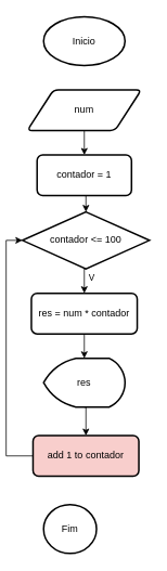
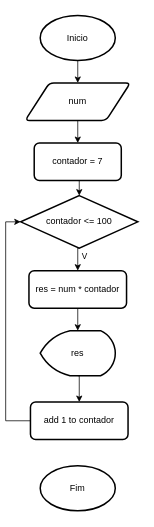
+ <mxCell id="2" style="edgeStyle=orthogonalEdgeStyle;rounded=0;orthogonalLoop=1;jettySize=auto;html=1;exitX=0.5;exitY=1;exitDx=0;exitDy=0;exitPerimeter=0;entryX=0.5;entryY=0;entryDx=0;entryDy=0;" parent="1" source="3" target="17" edge="1"><mxGeometry relative="1" as="geometry"><mxPoint x="94.6" y="112" as="targetPoint" /></mxGeometry></mxCell>
- <mxCell id="6" value="contador = 1" style="rounded=1;whiteSpace=wrap;html=1;absoluteArcSize=1;arcSize=14;strokeWidth=2;" parent="1" vertex="1"><mxGeometry x="38" y="190" width="116" height="50" as="geometry" /></mxCell>
+ <mxCell id="6" value="contador = 7" style="rounded=1;whiteSpace=wrap;html=1;absoluteArcSize=1;arcSize=14;strokeWidth=2;" parent="1" vertex="1"><mxGeometry x="38" y="190" width="116" height="50" as="geometry" /></mxCell>
- <mxCell id="13" value="add 1 to contador" style="rounded=1;whiteSpace=wrap;html=1;absoluteArcSize=1;arcSize=14;strokeWidth=2;fillColor=#f8cecc;" parent="1" vertex="1"><mxGeometry x="33" y="535" width="130" height="50" as="geometry" /></mxCell>
+ <mxCell id="13" value="add 1 to contador" style="rounded=1;whiteSpace=wrap;html=1;absoluteArcSize=1;arcSize=14;strokeWidth=2;" parent="1" vertex="1"><mxGeometry x="33" y="535" width="130" height="50" as="geometry" /></mxCell>
- <mxCell id="4" value="Fim" style="strokeWidth=2;html=1;shape=mxgraph.flowchart.start_1;whiteSpace=wrap;" parent="1" vertex="1"><mxGeometry x="46" y="620" width="65" height="60" as="geometry" /></mxCell>
+ <mxCell id="4" value="Fim" style="strokeWidth=2;html=1;shape=mxgraph.flowchart.start_1;whiteSpace=wrap;" parent="1" vertex="1"><mxGeometry x="46" y="620" width="100" height="60" as="geometry" /></mxCell>
